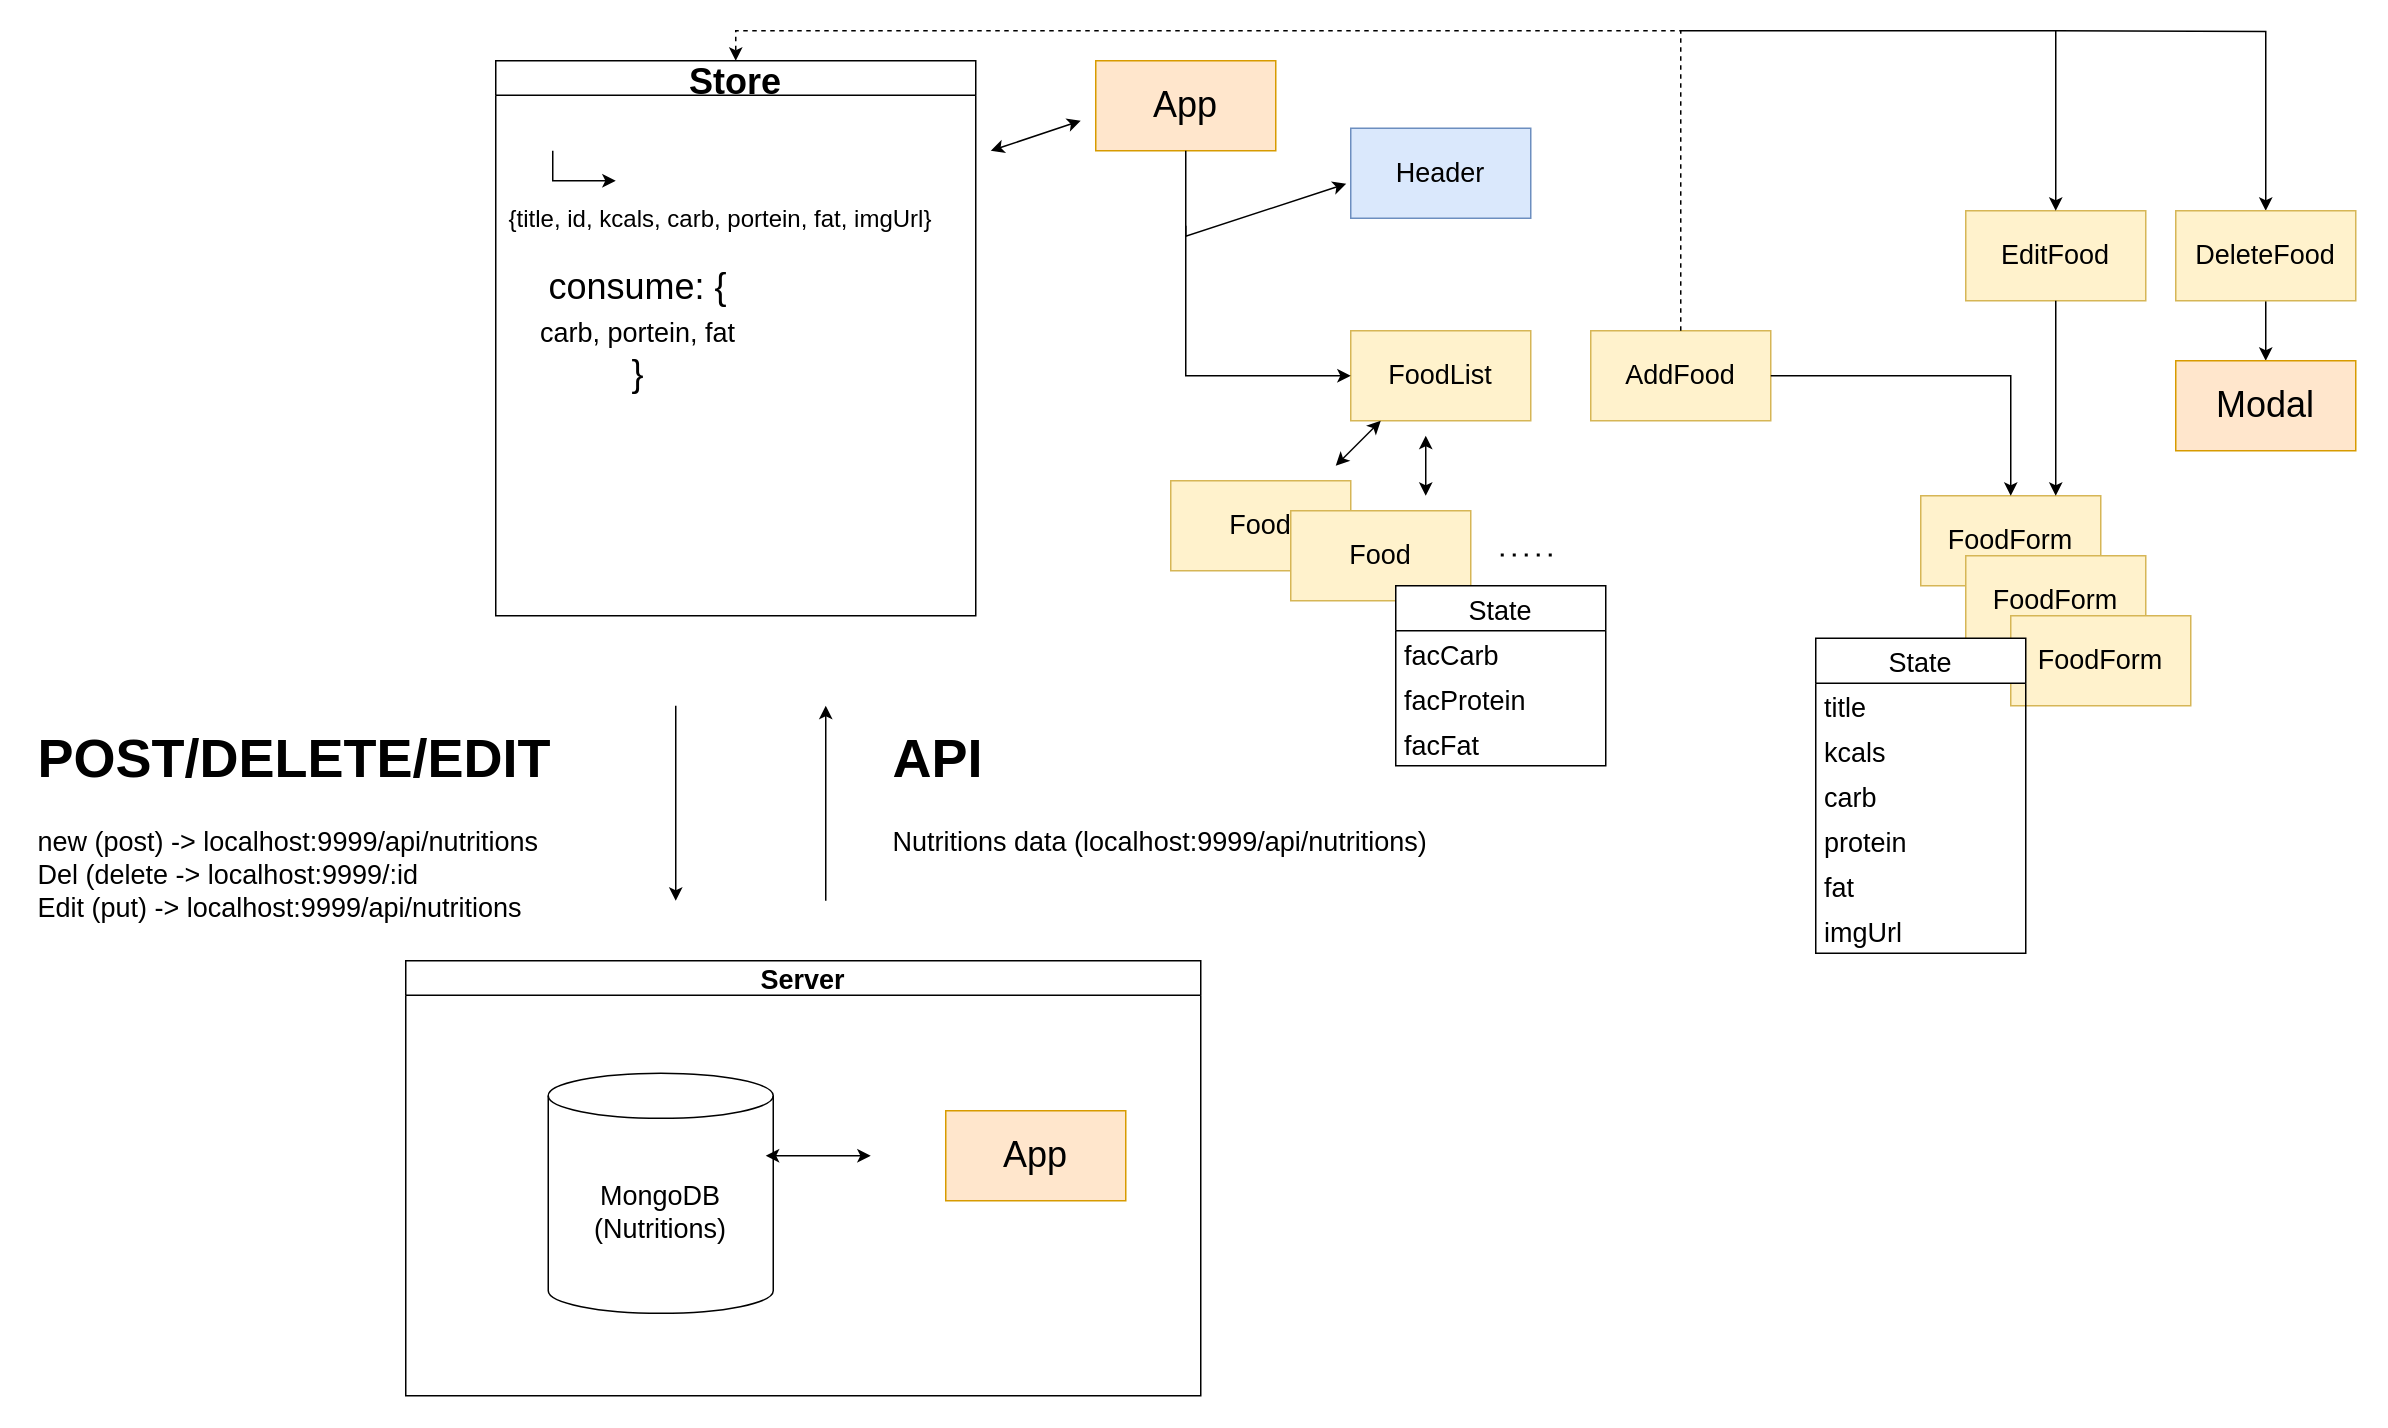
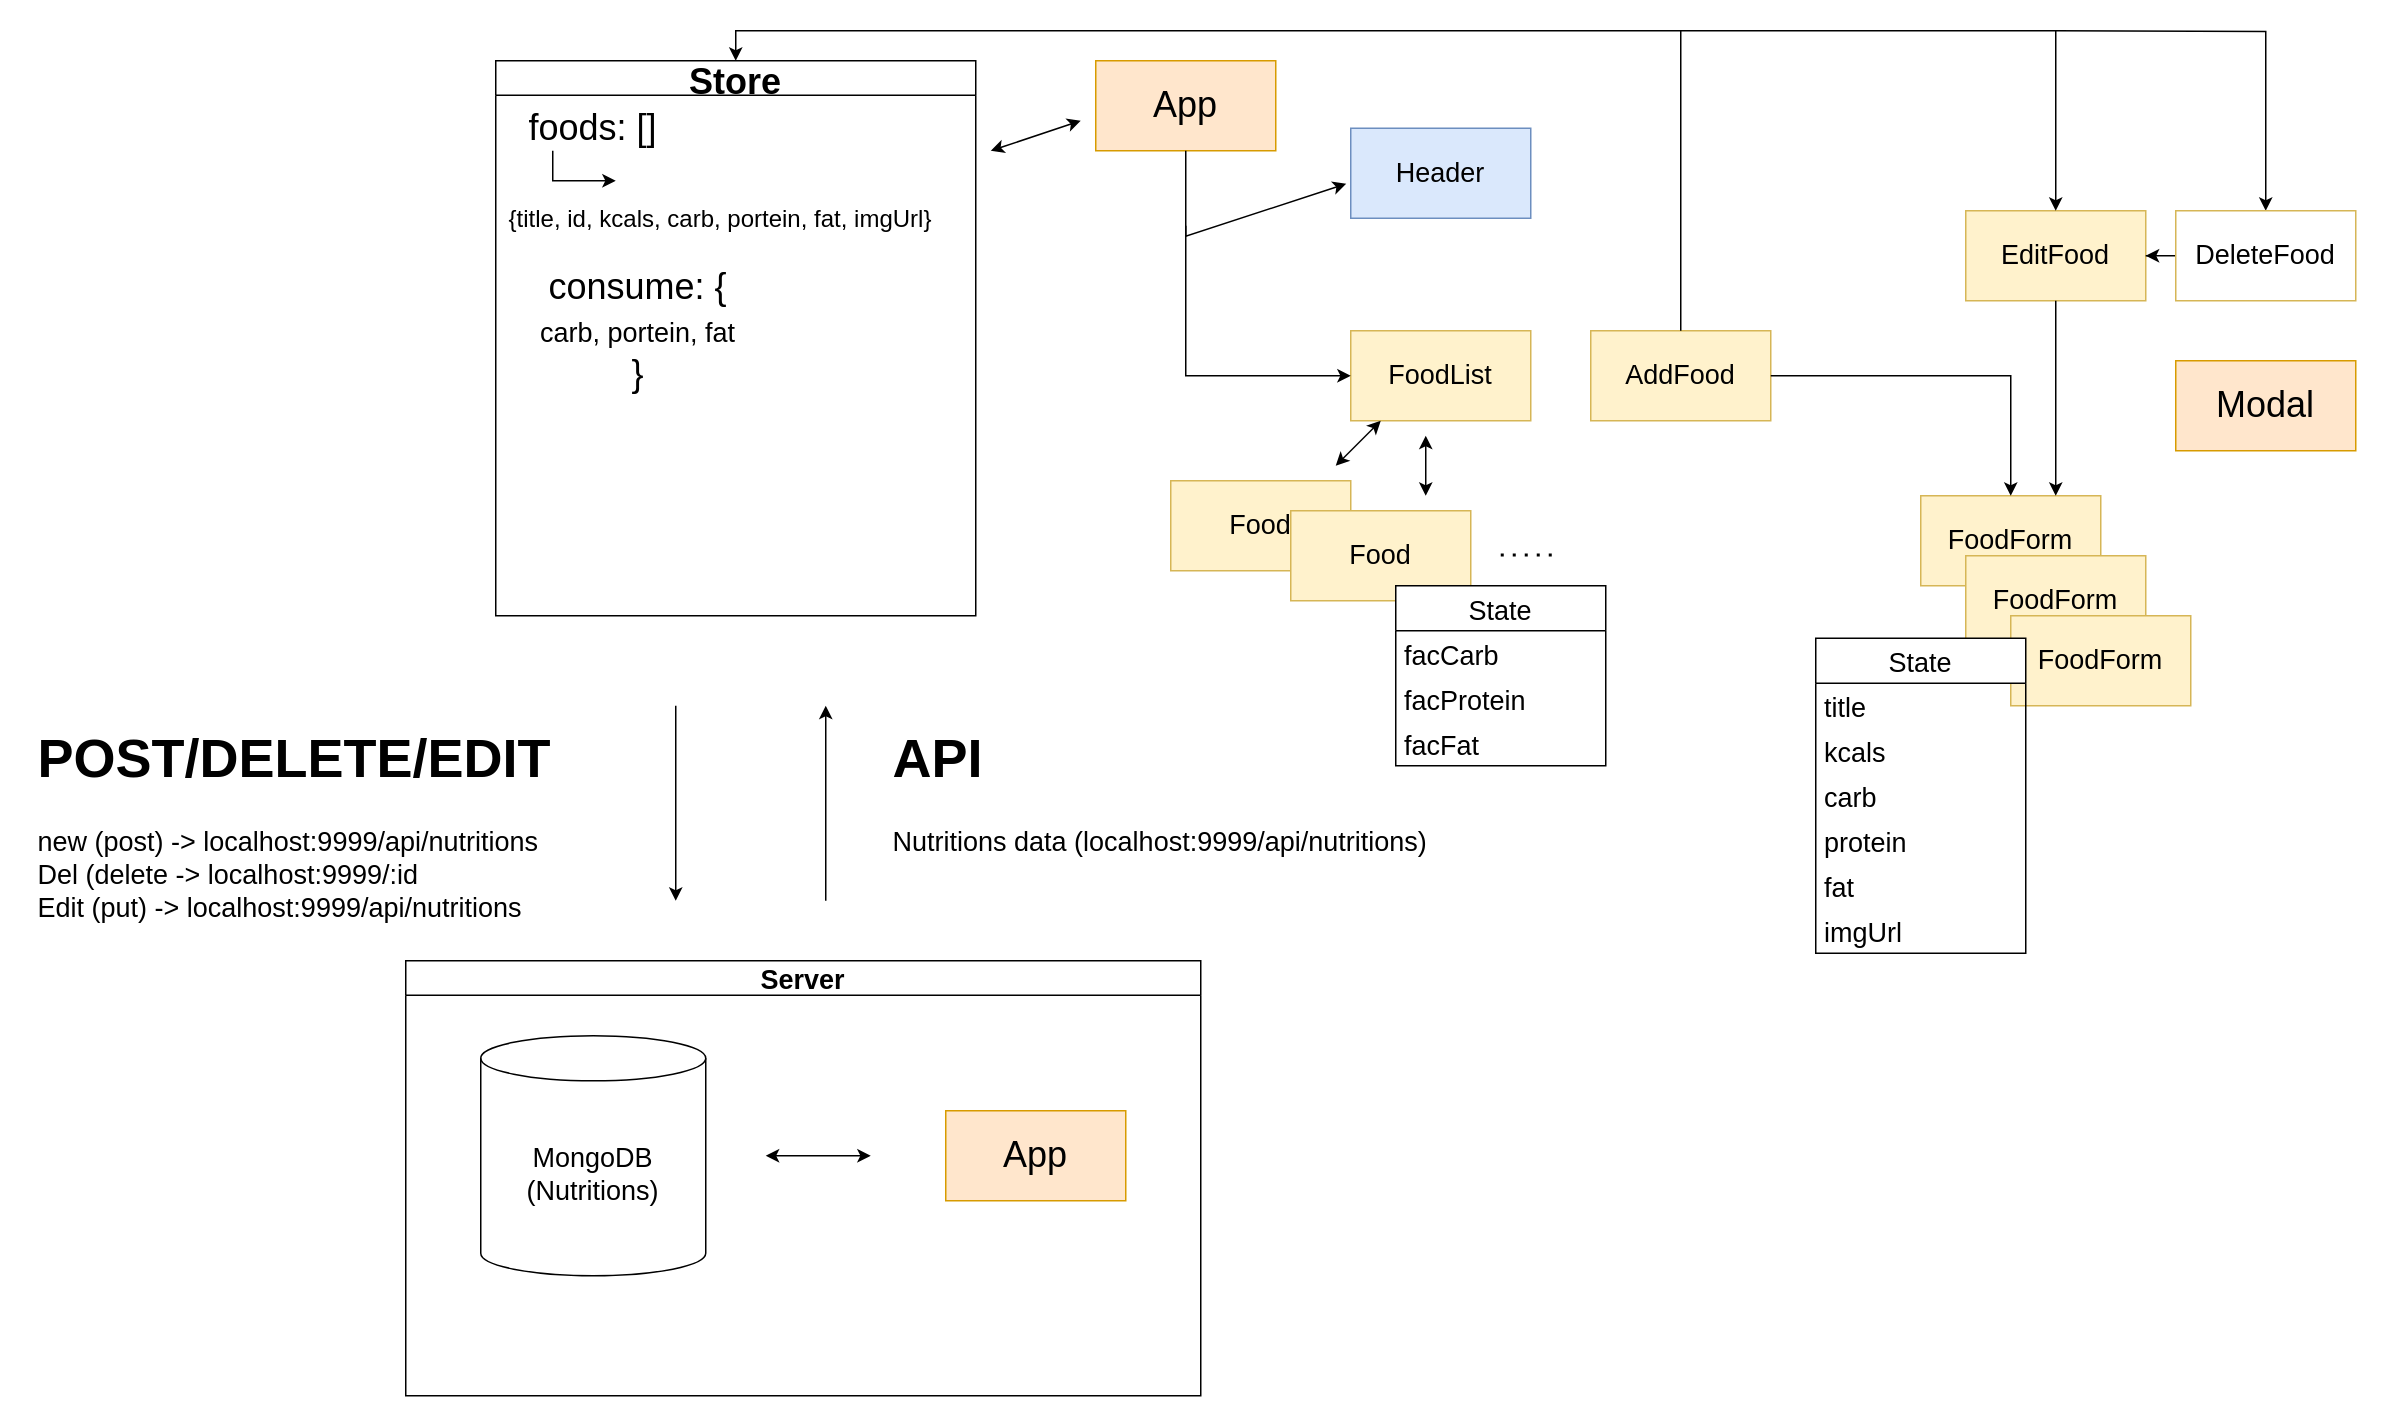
- <mxCell id="27" value="" style="endArrow=classic;html=1;rounded=0;fontSize=18;entryX=0.5;entryY=0;entryDx=0;entryDy=0;dashed=1;" parent="1" source="26" target="3" edge="1"><mxGeometry width="50" height="50" relative="1" as="geometry"><mxPoint x="1085" y="110" as="sourcePoint" /><mxPoint x="1155" y="180" as="targetPoint" /><Array as="points"><mxPoint x="1120" y="20" /><mxPoint x="490" y="20" /></Array></mxGeometry></mxCell>
+ <mxCell id="27" value="" style="endArrow=classic;html=1;rounded=0;fontSize=18;entryX=0.5;entryY=0;entryDx=0;entryDy=0;" parent="1" source="26" target="3" edge="1"><mxGeometry width="50" height="50" relative="1" as="geometry"><mxPoint x="1085" y="110" as="sourcePoint" /><mxPoint x="1155" y="180" as="targetPoint" /><Array as="points"><mxPoint x="1120" y="20" /><mxPoint x="490" y="20" /></Array></mxGeometry></mxCell>
+ <mxCell id="4" value="foods: []" style="text;html=1;strokeColor=none;fillColor=none;align=center;verticalAlign=middle;whiteSpace=wrap;rounded=0;fontSize=24;" parent="3" vertex="1"><mxGeometry x="10" y="30" width="110" height="30" as="geometry" /></mxCell>
- <mxCell id="48" value="DeleteFood" style="rounded=0;whiteSpace=wrap;html=1;fontSize=18;fillColor=#fff2cc;strokeColor=#d6b656;" vertex="1" parent="1"><mxGeometry x="1450" y="140" width="120" height="60" as="geometry" /></mxCell>
+ <mxCell id="48" value="DeleteFood" style="rounded=0;whiteSpace=wrap;html=1;fontSize=18;fillColor=#ffffff;strokeColor=#d6b656;" vertex="1" parent="1"><mxGeometry x="1450" y="140" width="120" height="60" as="geometry" /></mxCell>
- <mxCell id="47" style="edgeStyle=orthogonalEdgeStyle;rounded=0;orthogonalLoop=1;jettySize=auto;html=1;entryX=0.5;entryY=0;entryDx=0;entryDy=0;" edge="1" parent="1" source="48" target="49"><mxGeometry relative="1" as="geometry" /></mxCell>
+ <mxCell id="47" style="edgeStyle=orthogonalEdgeStyle;rounded=0;orthogonalLoop=1;jettySize=auto;html=1;" edge="1" parent="1" source="48" target="36"><mxGeometry relative="1" as="geometry" /></mxCell>
- <mxCell id="19" value="MongoDB&lt;br&gt;(Nutritions)" style="shape=cylinder3;whiteSpace=wrap;html=1;boundedLbl=1;backgroundOutline=1;size=15;fontSize=18;" parent="18" vertex="1"><mxGeometry x="95" y="75" width="150" height="160" as="geometry" /></mxCell>
+ <mxCell id="19" value="MongoDB&lt;br&gt;(Nutritions)" style="shape=cylinder3;whiteSpace=wrap;html=1;boundedLbl=1;backgroundOutline=1;size=15;fontSize=18;" parent="18" vertex="1"><mxGeometry x="50" y="50" width="150" height="160" as="geometry" /></mxCell>
